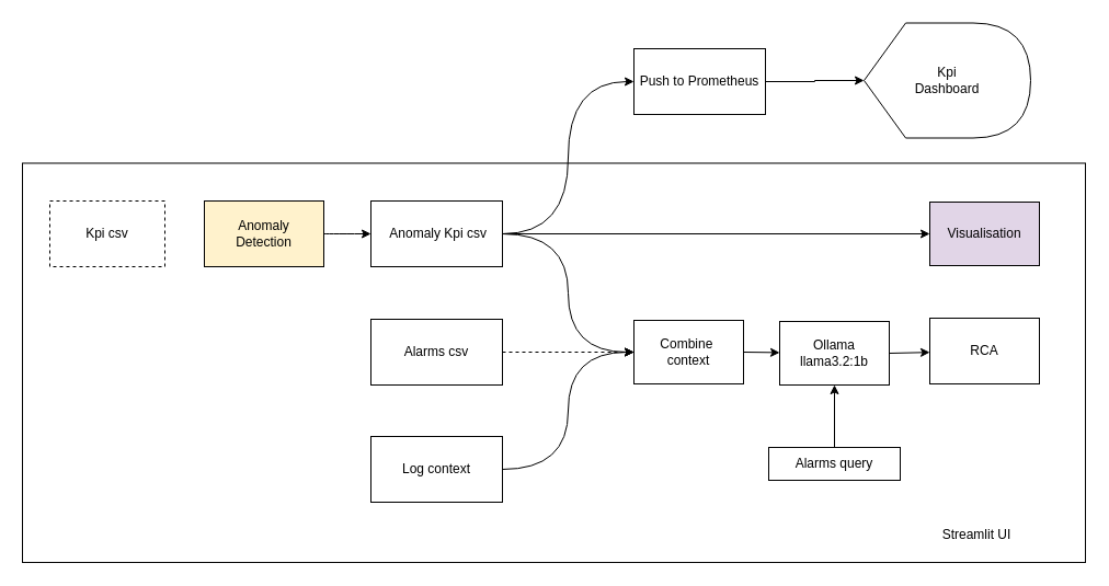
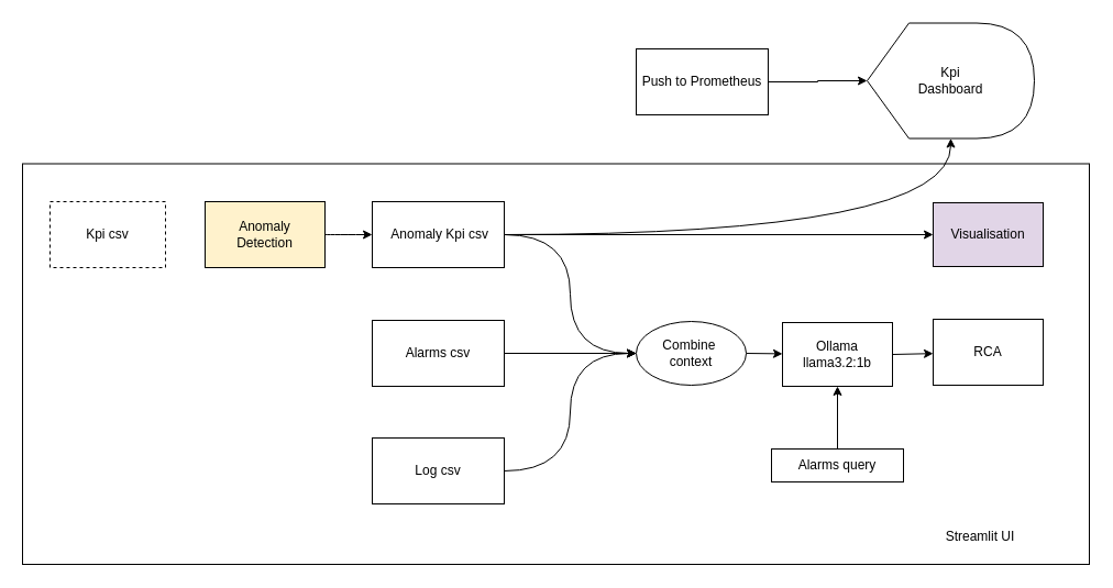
- <mxCell id="3" style="edgeStyle=orthogonalEdgeStyle;curved=1;rounded=0;orthogonalLoop=1;jettySize=auto;html=1;exitX=1;exitY=0.5;exitDx=0;exitDy=0;entryX=0;entryY=0.5;entryDx=0;entryDy=0;" edge="1" parent="1" source="6" target="8"><mxGeometry relative="1" as="geometry" /></mxCell>
+ <mxCell id="3" style="edgeStyle=orthogonalEdgeStyle;curved=1;rounded=0;orthogonalLoop=1;jettySize=auto;html=1;exitX=1;exitY=0.5;exitDx=0;exitDy=0;" edge="1" parent="1" source="6" target="9"><mxGeometry relative="1" as="geometry" /></mxCell>
- <mxCell id="10" style="edgeStyle=orthogonalEdgeStyle;rounded=0;orthogonalLoop=1;jettySize=auto;html=1;exitX=1;exitY=0.5;exitDx=0;exitDy=0;entryX=0;entryY=0.5;entryDx=0;entryDy=0;dashed=1;" edge="1" parent="1" source="11" target="15"><mxGeometry relative="1" as="geometry" /></mxCell>
+ <mxCell id="10" style="edgeStyle=orthogonalEdgeStyle;rounded=0;orthogonalLoop=1;jettySize=auto;html=1;exitX=1;exitY=0.5;exitDx=0;exitDy=0;entryX=0;entryY=0.5;entryDx=0;entryDy=0;" edge="1" parent="1" source="11" target="15"><mxGeometry relative="1" as="geometry" /></mxCell>
- <mxCell id="15" value="Combine&amp;nbsp;&lt;div&gt;context&lt;/div&gt;" style="rounded=0;whiteSpace=wrap;html=1;" vertex="1" parent="1"><mxGeometry x="578" y="292" width="100" height="58" as="geometry" /></mxCell>
+ <mxCell id="15" value="Combine&amp;nbsp;&lt;div&gt;context&lt;/div&gt;" style="ellipse;whiteSpace=wrap;html=1;" vertex="1" parent="1"><mxGeometry x="578" y="292" width="100" height="58" as="geometry" /></mxCell>
- <mxCell id="13" value="Log context" style="rounded=0;whiteSpace=wrap;html=1;" vertex="1" parent="1"><mxGeometry x="338" y="398" width="120" height="60" as="geometry" /></mxCell>
+ <mxCell id="13" value="Log csv" style="rounded=0;whiteSpace=wrap;html=1;" vertex="1" parent="1"><mxGeometry x="338" y="398" width="120" height="60" as="geometry" /></mxCell>
